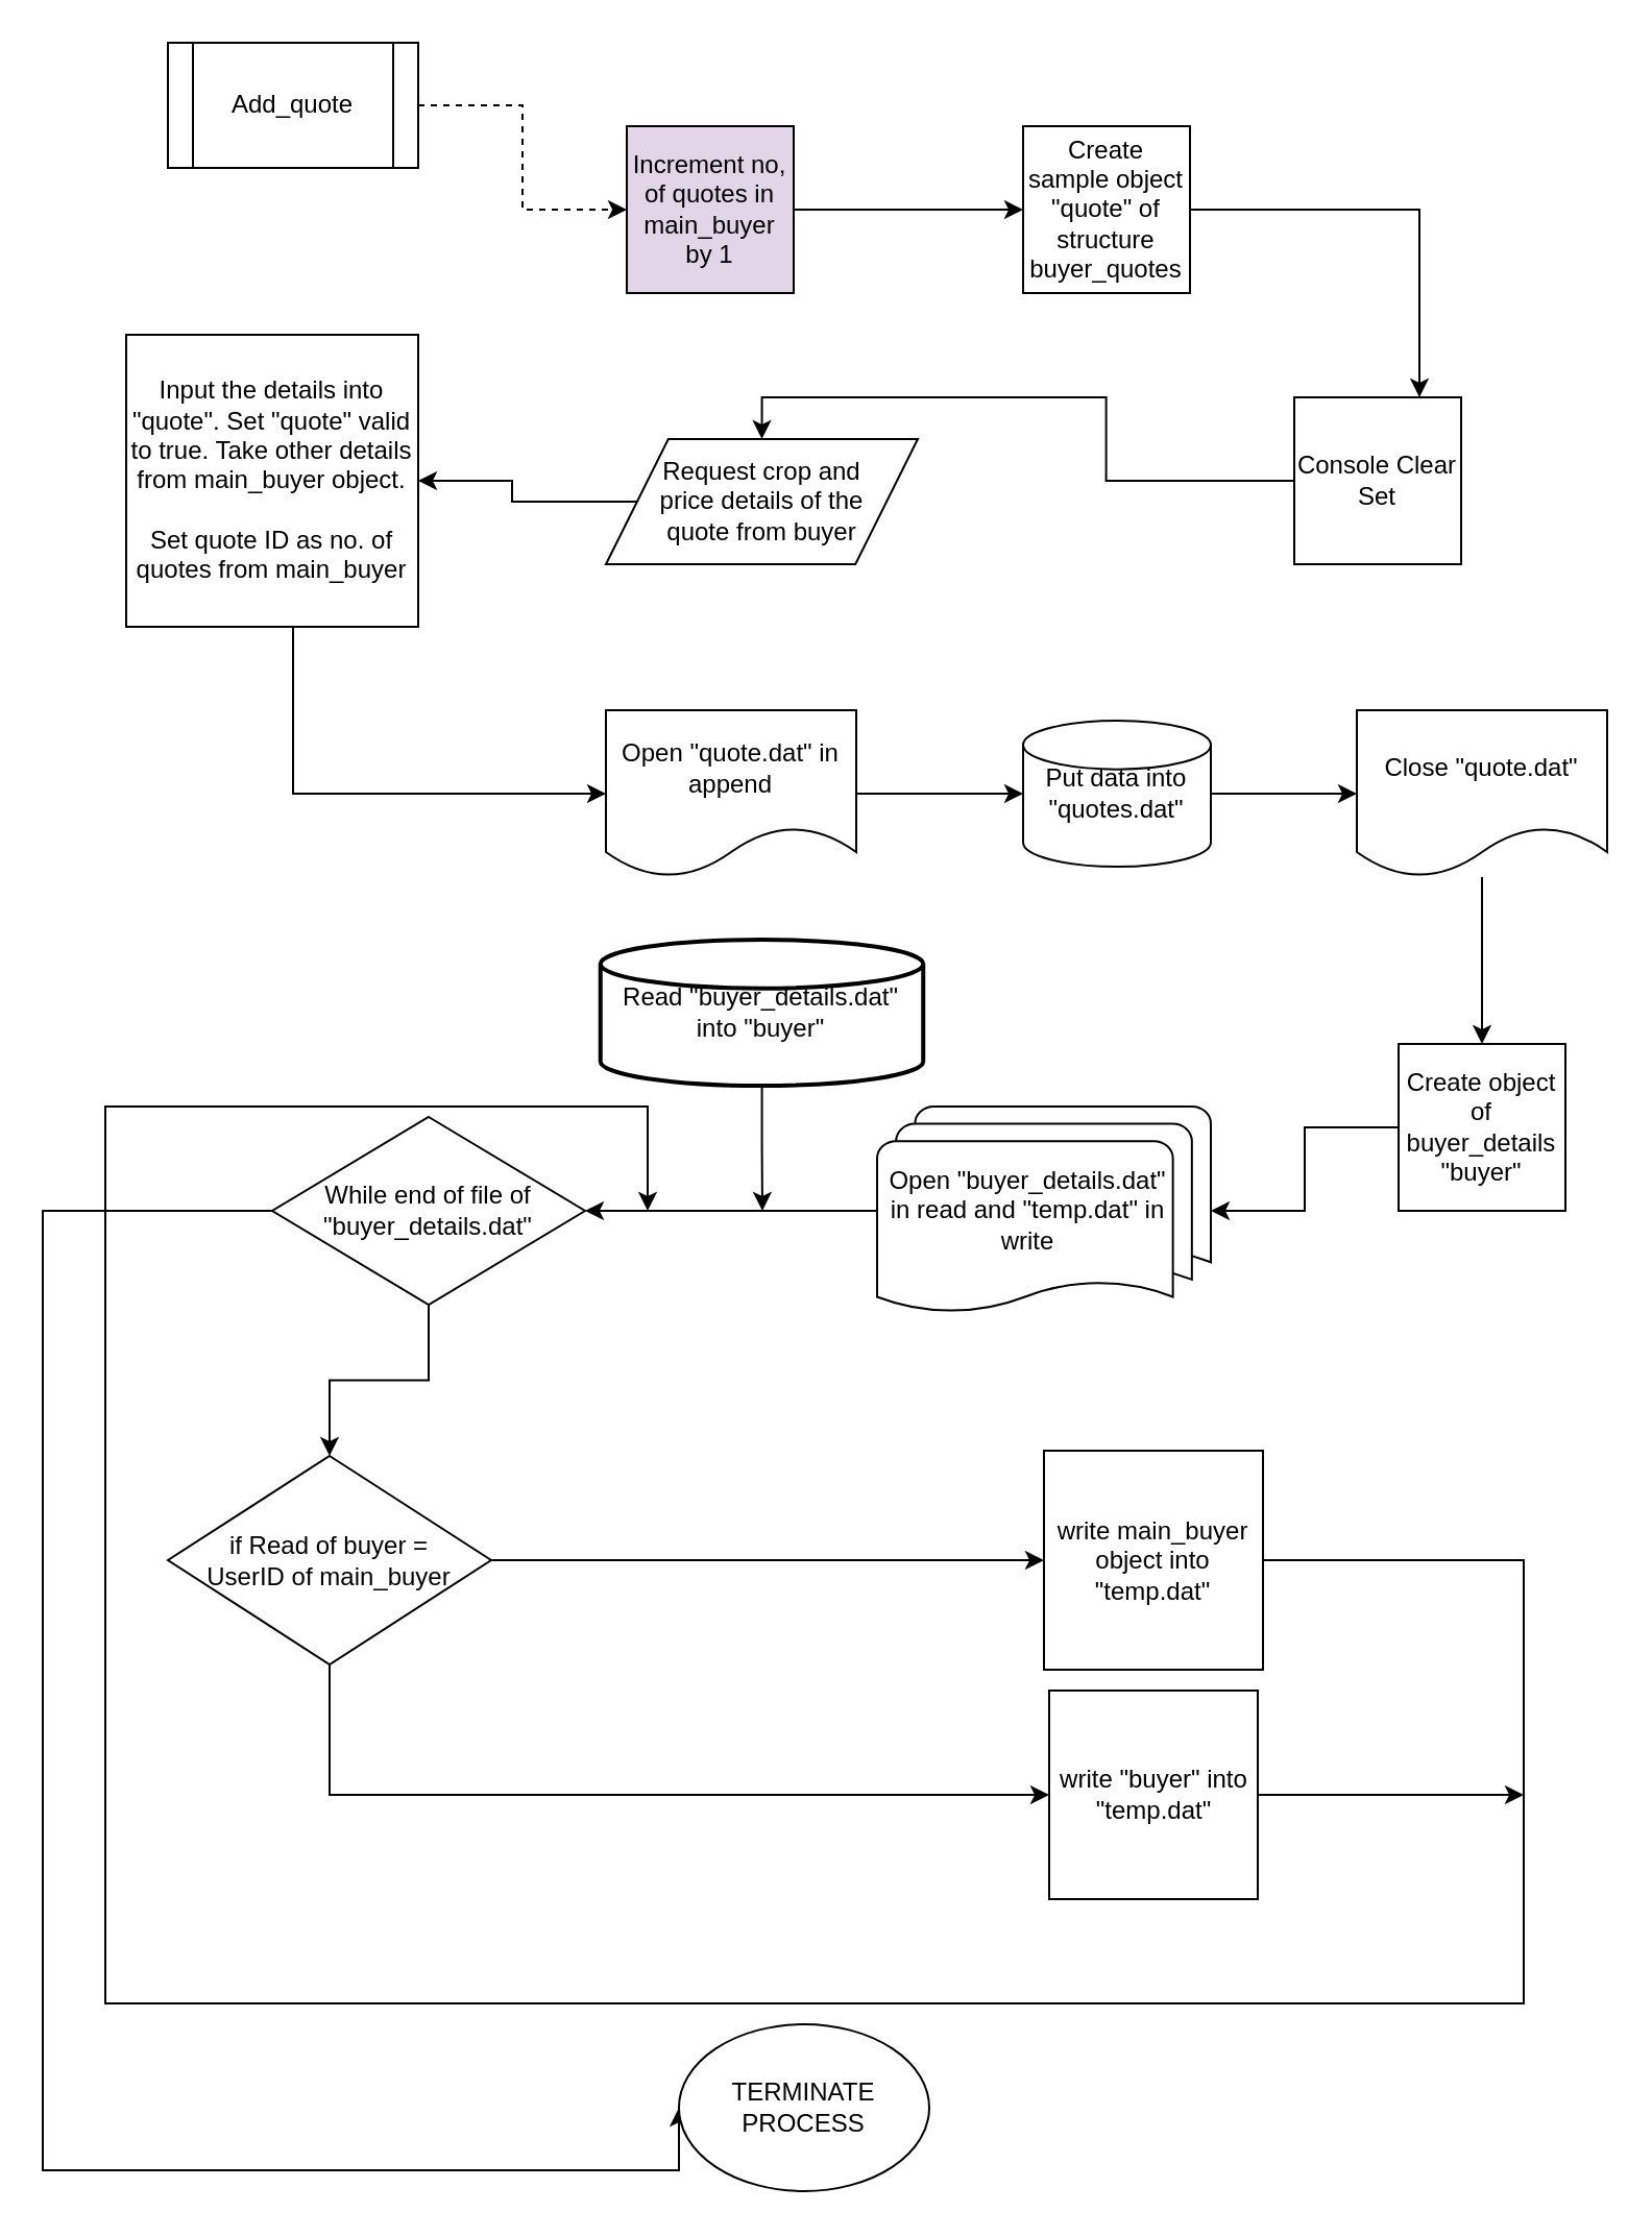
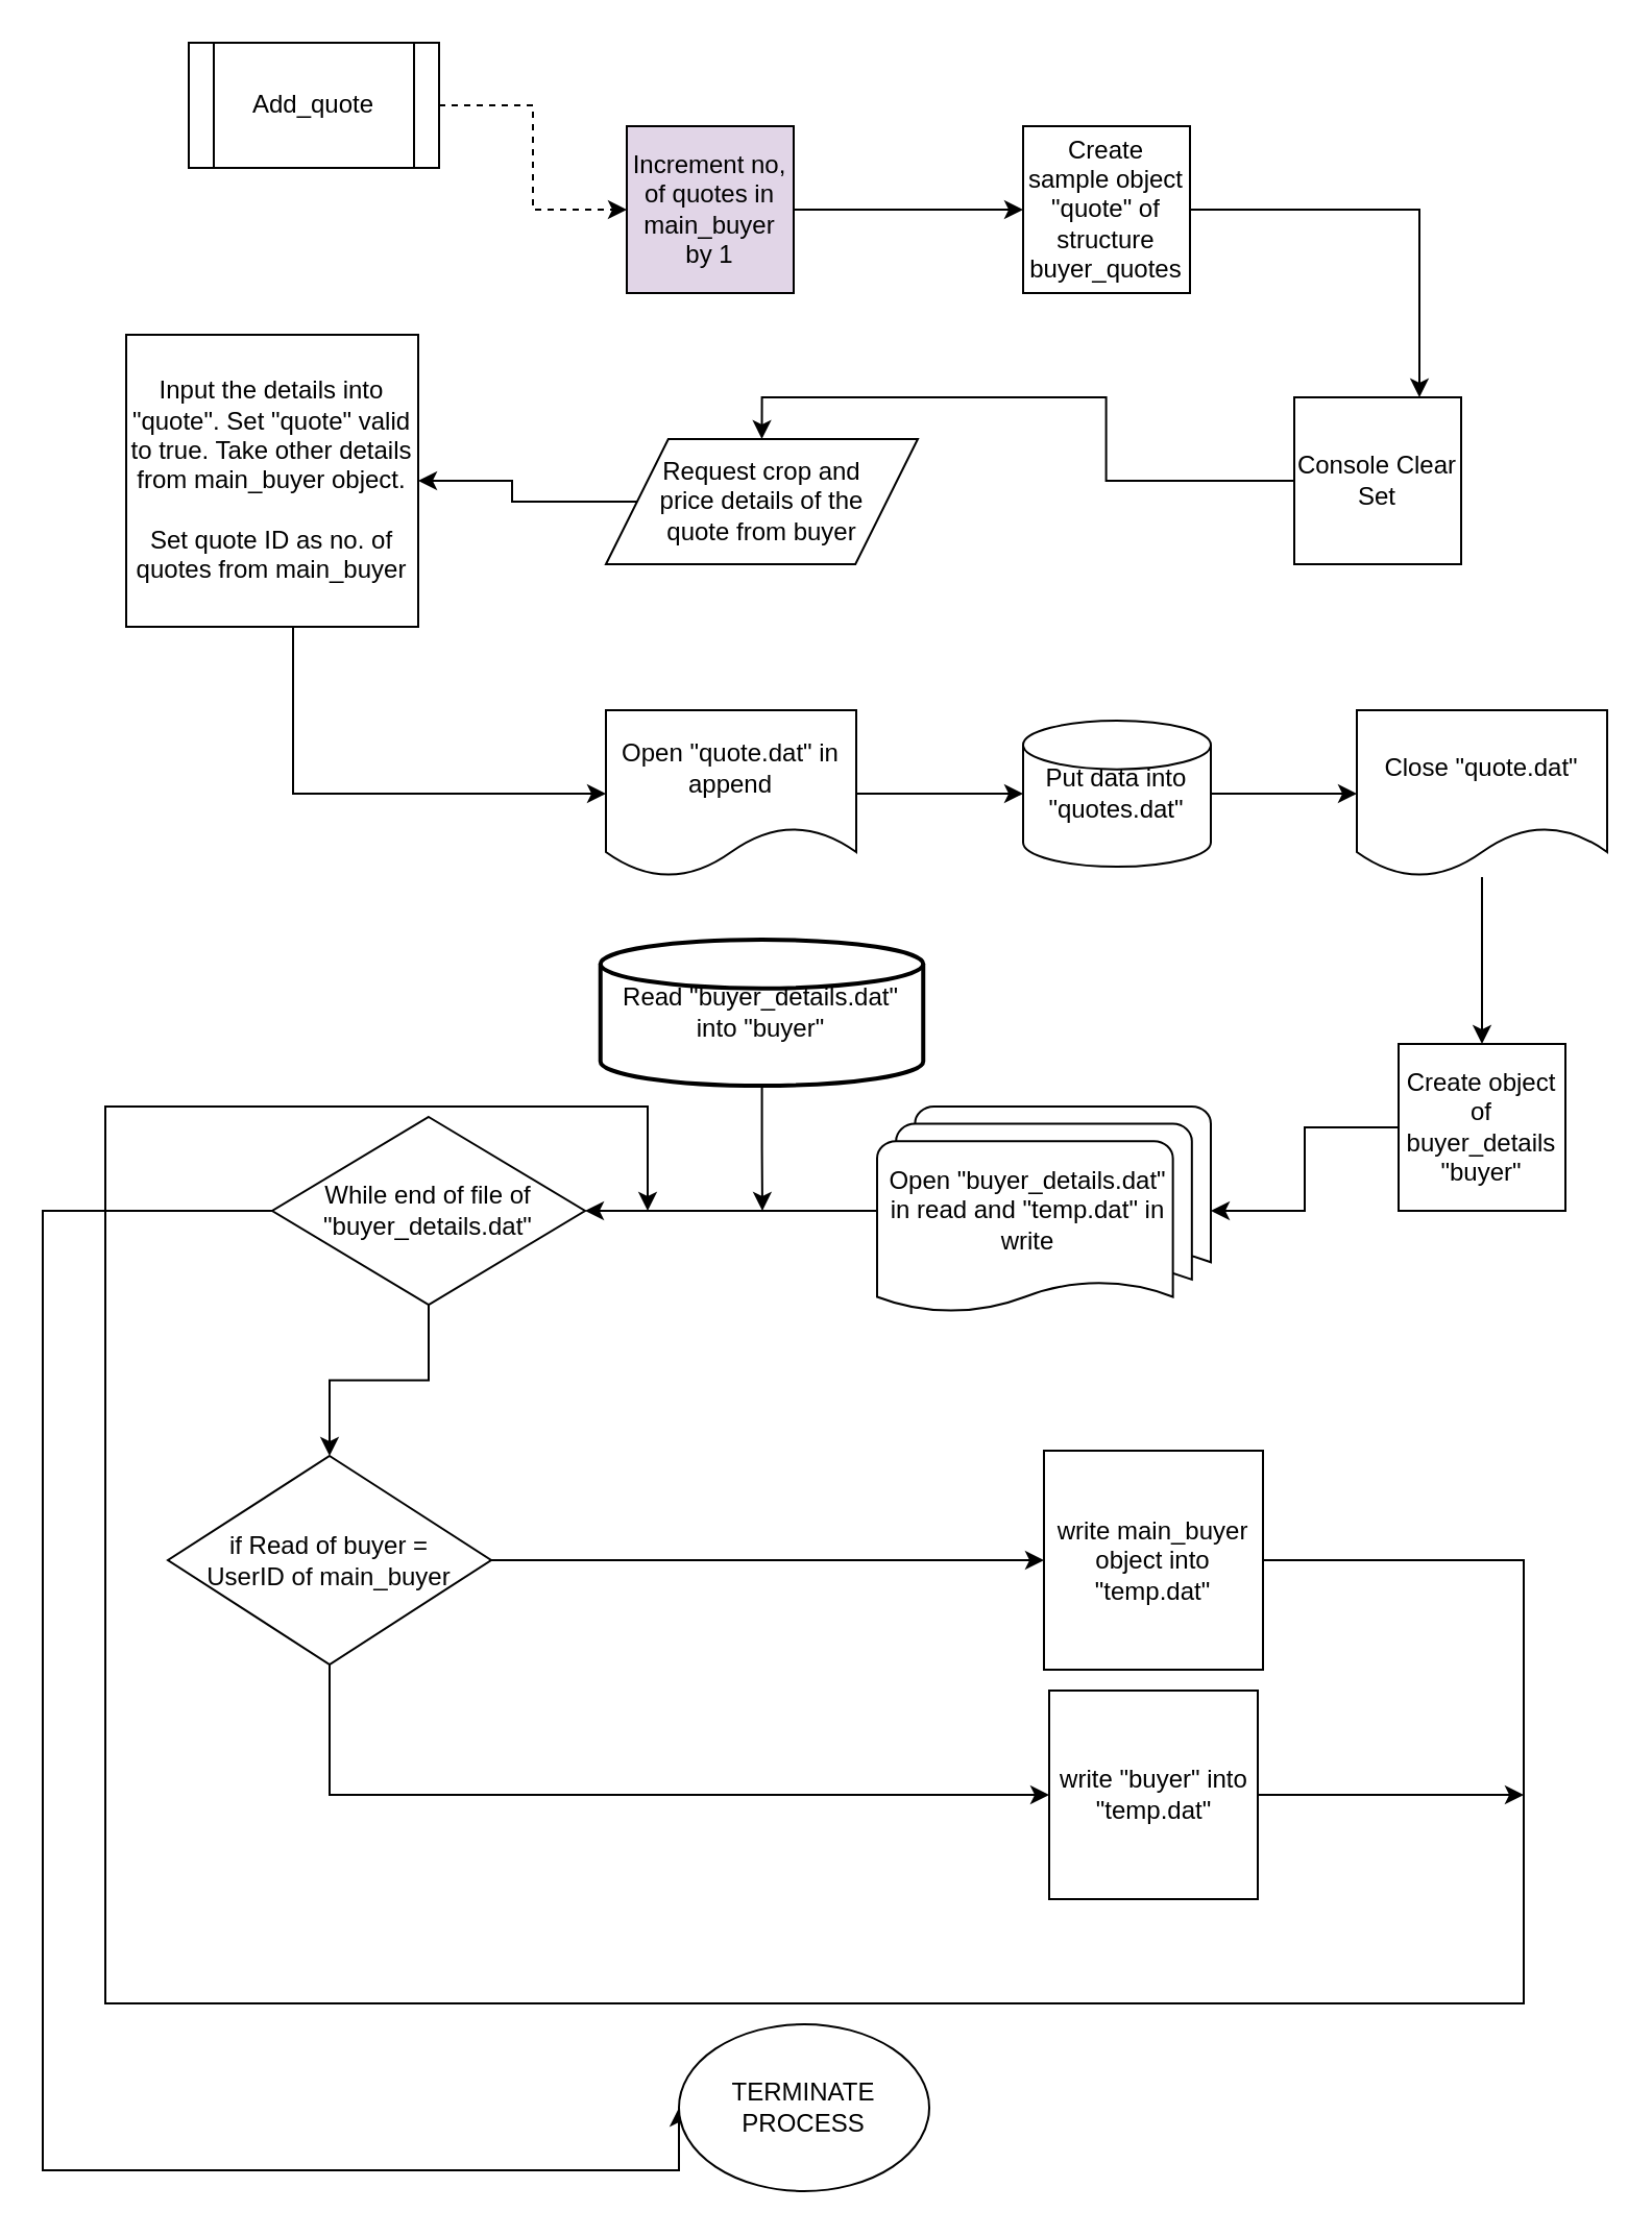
- <mxCell id="3" value="Add_quote" style="shape=process;whiteSpace=wrap;html=1;backgroundOutline=1;" vertex="1" parent="1"><mxGeometry x="80" y="20" width="120" height="60" as="geometry" /></mxCell>
+ <mxCell id="3" value="Add_quote" style="shape=process;whiteSpace=wrap;html=1;backgroundOutline=1;" vertex="1" parent="1"><mxGeometry x="90" y="20" width="120" height="60" as="geometry" /></mxCell>
